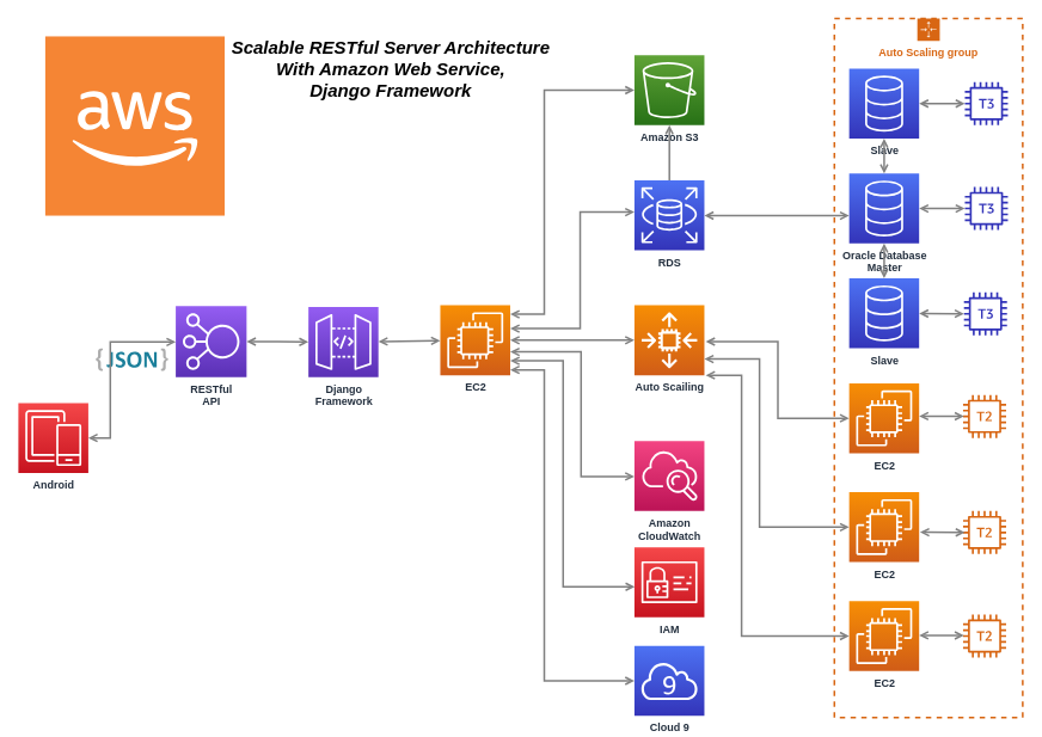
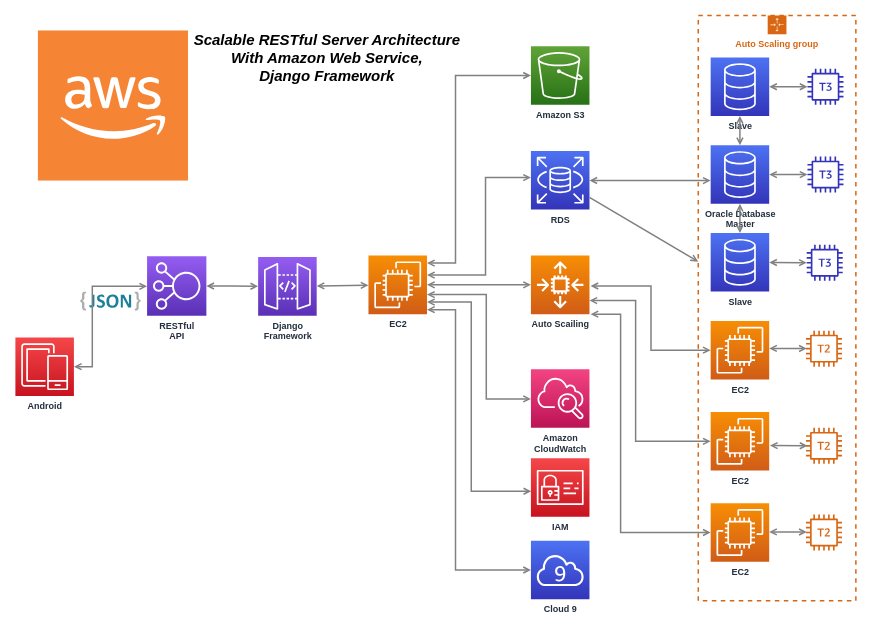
- <mxCell id="46" style="rounded=0;orthogonalLoop=1;jettySize=auto;html=1;startArrow=none;startFill=0;endArrow=open;endFill=0;strokeWidth=2;strokeColor=#808080;" parent="1" source="11" target="8" edge="1"><mxGeometry relative="1" as="geometry"><mxPoint x="526.5" y="242" as="sourcePoint" /><mxPoint x="577.5" y="242" as="targetPoint" /></mxGeometry></mxCell>
+ <mxCell id="46" style="rounded=0;orthogonalLoop=1;jettySize=auto;html=1;startArrow=none;startFill=0;endArrow=open;endFill=0;strokeWidth=2;strokeColor=#808080;" parent="1" source="11" target="48" edge="1"><mxGeometry relative="1" as="geometry"><mxPoint x="526.5" y="242" as="sourcePoint" /><mxPoint x="577.5" y="242" as="targetPoint" /></mxGeometry></mxCell>
